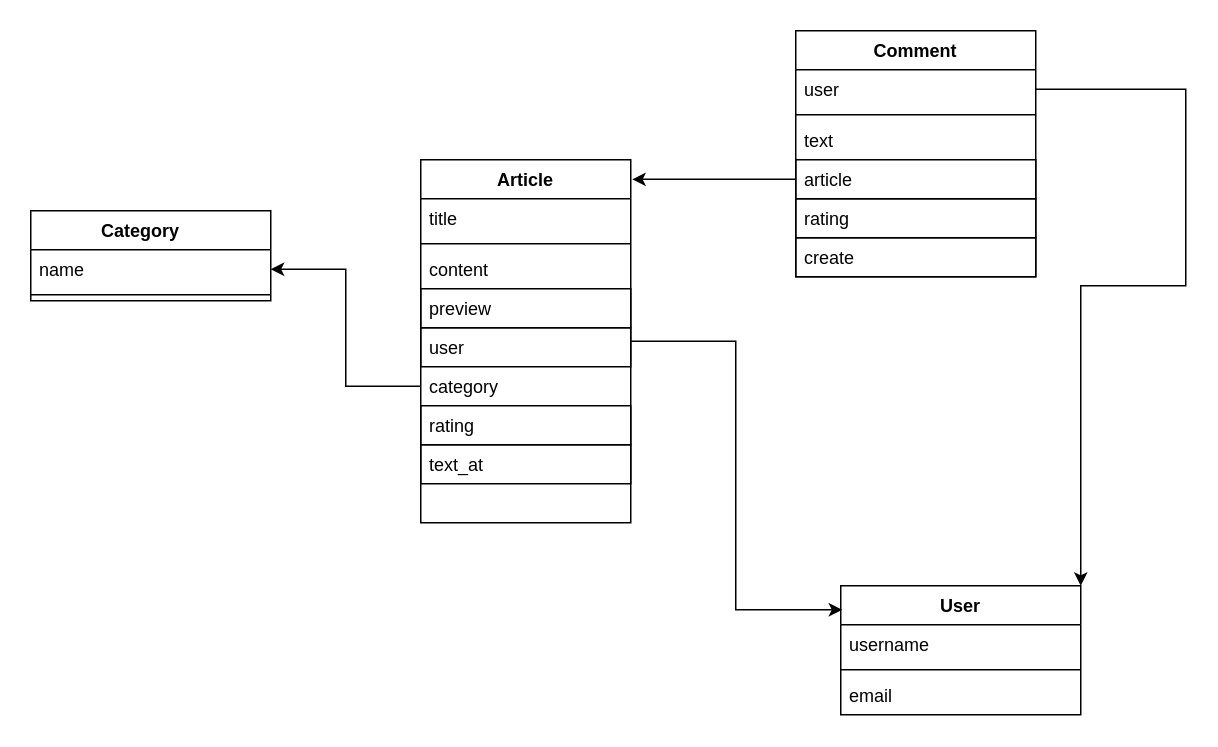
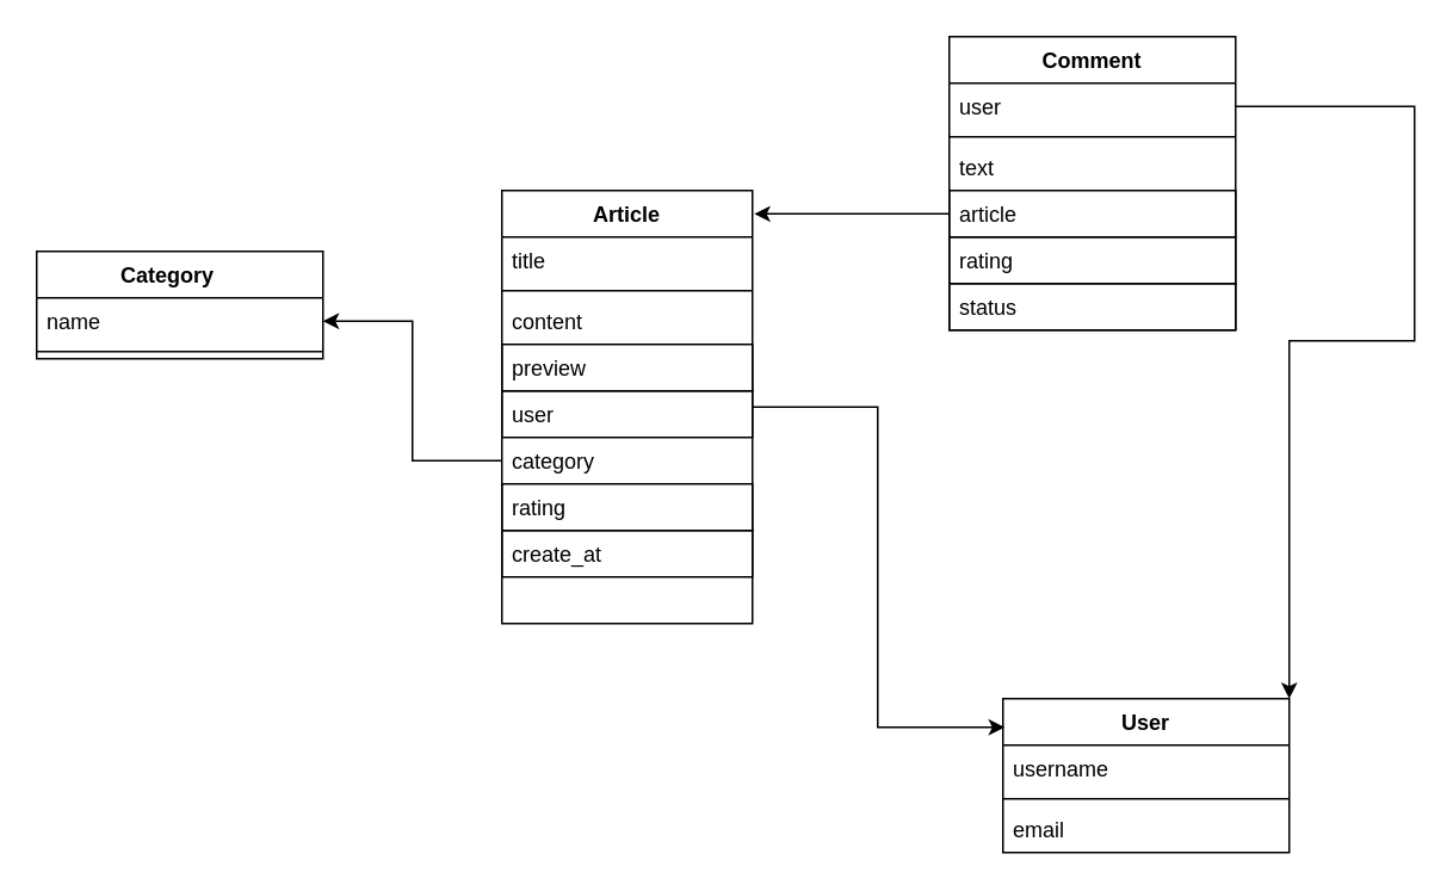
- <mxCell id="23" value="create" style="text;strokeColor=default;fillColor=none;align=left;verticalAlign=top;spacingLeft=4;spacingRight=4;overflow=hidden;rotatable=0;points=[[0,0.5],[1,0.5]];portConstraint=eastwest;fontFamily=Helvetica;fontSize=12;fontColor=default;startSize=26;" vertex="1" parent="17"><mxGeometry y="138" width="160" height="26" as="geometry" /></mxCell>
+ <mxCell id="23" value="status" style="text;strokeColor=default;fillColor=none;align=left;verticalAlign=top;spacingLeft=4;spacingRight=4;overflow=hidden;rotatable=0;points=[[0,0.5],[1,0.5]];portConstraint=eastwest;fontFamily=Helvetica;fontSize=12;fontColor=default;startSize=26;" vertex="1" parent="17"><mxGeometry y="138" width="160" height="26" as="geometry" /></mxCell>
- <mxCell id="10" value="text_at" style="text;strokeColor=default;fillColor=none;align=left;verticalAlign=top;spacingLeft=4;spacingRight=4;overflow=hidden;rotatable=0;points=[[0,0.5],[1,0.5]];portConstraint=eastwest;fontFamily=Helvetica;fontSize=12;fontColor=default;startSize=26;" vertex="1" parent="2"><mxGeometry y="190" width="140" height="26" as="geometry" /></mxCell>
+ <mxCell id="10" value="create_at" style="text;strokeColor=default;fillColor=none;align=left;verticalAlign=top;spacingLeft=4;spacingRight=4;overflow=hidden;rotatable=0;points=[[0,0.5],[1,0.5]];portConstraint=eastwest;fontFamily=Helvetica;fontSize=12;fontColor=default;startSize=26;" vertex="1" parent="2"><mxGeometry y="190" width="140" height="26" as="geometry" /></mxCell>
